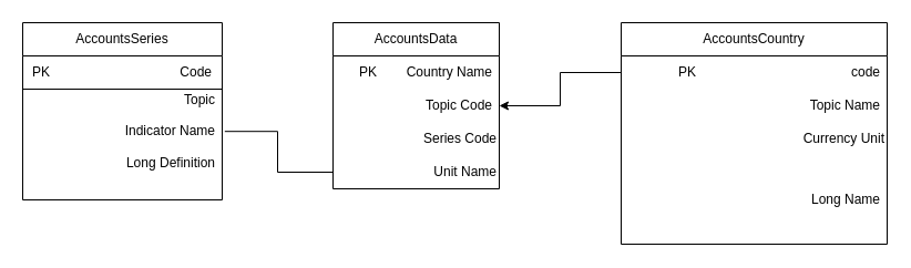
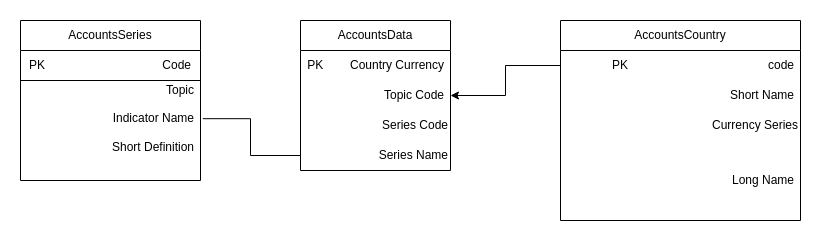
- <mxCell id="8" value="PK&amp;nbsp; &amp;nbsp; &amp;nbsp; &amp;nbsp; Country Name" style="text;strokeColor=none;fillColor=none;align=right;verticalAlign=middle;spacingLeft=4;spacingRight=4;overflow=hidden;points=[[0,0.5],[1,0.5]];portConstraint=eastwest;rotatable=0;whiteSpace=wrap;html=1;" vertex="1" parent="7"><mxGeometry y="30" width="150" height="30" as="geometry" /></mxCell>
+ <mxCell id="8" value="PK&amp;nbsp; &amp;nbsp; &amp;nbsp; &amp;nbsp; Country Currency" style="text;strokeColor=none;fillColor=none;align=right;verticalAlign=middle;spacingLeft=4;spacingRight=4;overflow=hidden;points=[[0,0.5],[1,0.5]];portConstraint=eastwest;rotatable=0;whiteSpace=wrap;html=1;" vertex="1" parent="7"><mxGeometry y="30" width="150" height="30" as="geometry" /></mxCell>
- <mxCell id="14" value="&amp;nbsp; &amp;nbsp; &amp;nbsp; &amp;nbsp; &amp;nbsp; &amp;nbsp; &amp;nbsp; &amp;nbsp; &amp;nbsp; &amp;nbsp; &amp;nbsp; &amp;nbsp; &amp;nbsp; &amp;nbsp; &amp;nbsp; &amp;nbsp; &amp;nbsp; &amp;nbsp; &amp;nbsp; &amp;nbsp; &amp;nbsp;Topic Name" style="text;strokeColor=none;fillColor=none;align=right;verticalAlign=middle;spacingLeft=4;spacingRight=4;overflow=hidden;points=[[0,0.5],[1,0.5]];portConstraint=eastwest;rotatable=0;whiteSpace=wrap;html=1;" vertex="1" parent="12"><mxGeometry y="60" width="240" height="30" as="geometry" /></mxCell>
+ <mxCell id="14" value="&amp;nbsp; &amp;nbsp; &amp;nbsp; &amp;nbsp; &amp;nbsp; &amp;nbsp; &amp;nbsp; &amp;nbsp; &amp;nbsp; &amp;nbsp; &amp;nbsp; &amp;nbsp; &amp;nbsp; &amp;nbsp; &amp;nbsp; &amp;nbsp; &amp;nbsp; &amp;nbsp; &amp;nbsp; &amp;nbsp; &amp;nbsp;Short Name" style="text;strokeColor=none;fillColor=none;align=right;verticalAlign=middle;spacingLeft=4;spacingRight=4;overflow=hidden;points=[[0,0.5],[1,0.5]];portConstraint=eastwest;rotatable=0;whiteSpace=wrap;html=1;" vertex="1" parent="12"><mxGeometry y="60" width="240" height="30" as="geometry" /></mxCell>
- <mxCell id="15" value="Currency Unit" style="text;html=1;strokeColor=none;fillColor=none;align=right;verticalAlign=middle;whiteSpace=wrap;rounded=0;" vertex="1" parent="12"><mxGeometry y="90" width="240" height="30" as="geometry" /></mxCell>
+ <mxCell id="15" value="Currency Series" style="text;html=1;strokeColor=none;fillColor=none;align=right;verticalAlign=middle;whiteSpace=wrap;rounded=0;" vertex="1" parent="12"><mxGeometry y="90" width="240" height="30" as="geometry" /></mxCell>
- <mxCell id="6" value="Topic&lt;br&gt;&lt;br&gt;Indicator Name&lt;br&gt;&lt;br&gt;Long Definition&lt;br&gt;&lt;br&gt;&lt;br&gt;&lt;span style=&quot;white-space: pre;&quot;&gt;&#09;&lt;/span&gt;&lt;span style=&quot;white-space: pre;&quot;&gt;&#09;&lt;/span&gt;&lt;span style=&quot;white-space: pre;&quot;&gt;&#09;&lt;/span&gt;&lt;span style=&quot;white-space: pre;&quot;&gt;&#09;&lt;/span&gt;&lt;br&gt;&lt;br&gt;&lt;br&gt;&lt;br&gt;&lt;span style=&quot;white-space: pre;&quot;&gt;&#09;&lt;/span&gt;&lt;span style=&quot;white-space: pre;&quot;&gt;&#09;&lt;/span&gt;&lt;span style=&quot;white-space: pre;&quot;&gt;&#09;&lt;/span&gt;&lt;span style=&quot;white-space: pre;&quot;&gt;&#09;&lt;/span&gt;" style="text;strokeColor=none;fillColor=none;align=right;verticalAlign=middle;spacingLeft=4;spacingRight=4;overflow=hidden;points=[[0,0.5],[1,0.5]];portConstraint=eastwest;rotatable=0;whiteSpace=wrap;html=1;" vertex="1" parent="2"><mxGeometry y="60" width="180" height="100" as="geometry" /></mxCell>
+ <mxCell id="6" value="Topic&lt;br&gt;&lt;br&gt;Indicator Name&lt;br&gt;&lt;br&gt;Short Definition&lt;br&gt;&lt;br&gt;&lt;br&gt;&lt;span style=&quot;white-space: pre;&quot;&gt;&#09;&lt;/span&gt;&lt;span style=&quot;white-space: pre;&quot;&gt;&#09;&lt;/span&gt;&lt;span style=&quot;white-space: pre;&quot;&gt;&#09;&lt;/span&gt;&lt;span style=&quot;white-space: pre;&quot;&gt;&#09;&lt;/span&gt;&lt;br&gt;&lt;br&gt;&lt;br&gt;&lt;br&gt;&lt;span style=&quot;white-space: pre;&quot;&gt;&#09;&lt;/span&gt;&lt;span style=&quot;white-space: pre;&quot;&gt;&#09;&lt;/span&gt;&lt;span style=&quot;white-space: pre;&quot;&gt;&#09;&lt;/span&gt;&lt;span style=&quot;white-space: pre;&quot;&gt;&#09;&lt;/span&gt;" style="text;strokeColor=none;fillColor=none;align=right;verticalAlign=middle;spacingLeft=4;spacingRight=4;overflow=hidden;points=[[0,0.5],[1,0.5]];portConstraint=eastwest;rotatable=0;whiteSpace=wrap;html=1;" vertex="1" parent="2"><mxGeometry y="60" width="180" height="100" as="geometry" /></mxCell>
- <mxCell id="11" value="&lt;span style=&quot;white-space: pre;&quot;&gt;&#09;&lt;/span&gt;&amp;nbsp; &amp;nbsp; &amp;nbsp; Unit Name" style="text;html=1;strokeColor=none;fillColor=none;align=right;verticalAlign=middle;whiteSpace=wrap;rounded=0;" vertex="1" parent="7"><mxGeometry y="120" width="150" height="30" as="geometry" /></mxCell>
+ <mxCell id="11" value="&lt;span style=&quot;white-space: pre;&quot;&gt;&#09;&lt;/span&gt;&amp;nbsp; &amp;nbsp; &amp;nbsp; Series Name" style="text;html=1;strokeColor=none;fillColor=none;align=right;verticalAlign=middle;whiteSpace=wrap;rounded=0;" vertex="1" parent="7"><mxGeometry y="120" width="150" height="30" as="geometry" /></mxCell>
